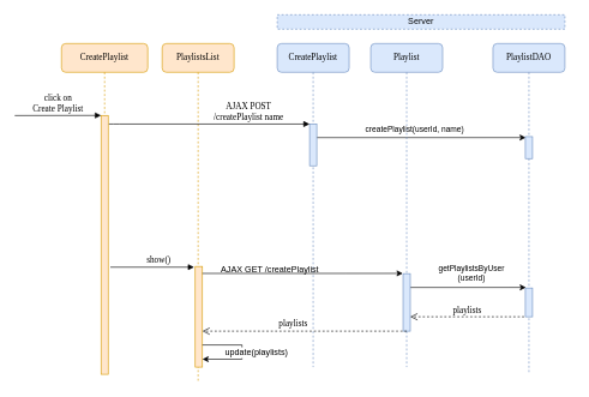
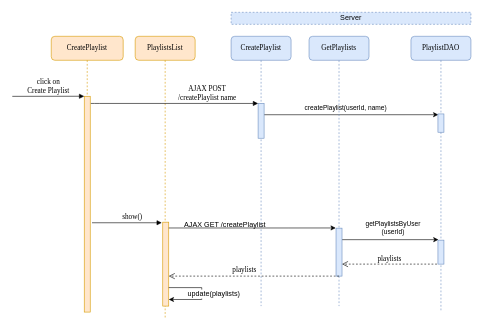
- <mxCell id="16" value="Playlist" style="shape=umlLifeline;perimeter=lifelinePerimeter;whiteSpace=wrap;html=1;container=1;collapsible=0;recursiveResize=0;outlineConnect=0;rounded=1;shadow=0;comic=0;labelBackgroundColor=none;strokeWidth=1;fontFamily=Verdana;fontSize=12;align=center;fillColor=#dae8fc;strokeColor=#6c8ebf;" vertex="1" parent="1"><mxGeometry x="515" y="60" width="100" height="450" as="geometry" /></mxCell>
+ <mxCell id="16" value="GetPlaylists" style="shape=umlLifeline;perimeter=lifelinePerimeter;whiteSpace=wrap;html=1;container=1;collapsible=0;recursiveResize=0;outlineConnect=0;rounded=1;shadow=0;comic=0;labelBackgroundColor=none;strokeWidth=1;fontFamily=Verdana;fontSize=12;align=center;fillColor=#dae8fc;strokeColor=#6c8ebf;" vertex="1" parent="1"><mxGeometry x="515" y="60" width="100" height="450" as="geometry" /></mxCell>
